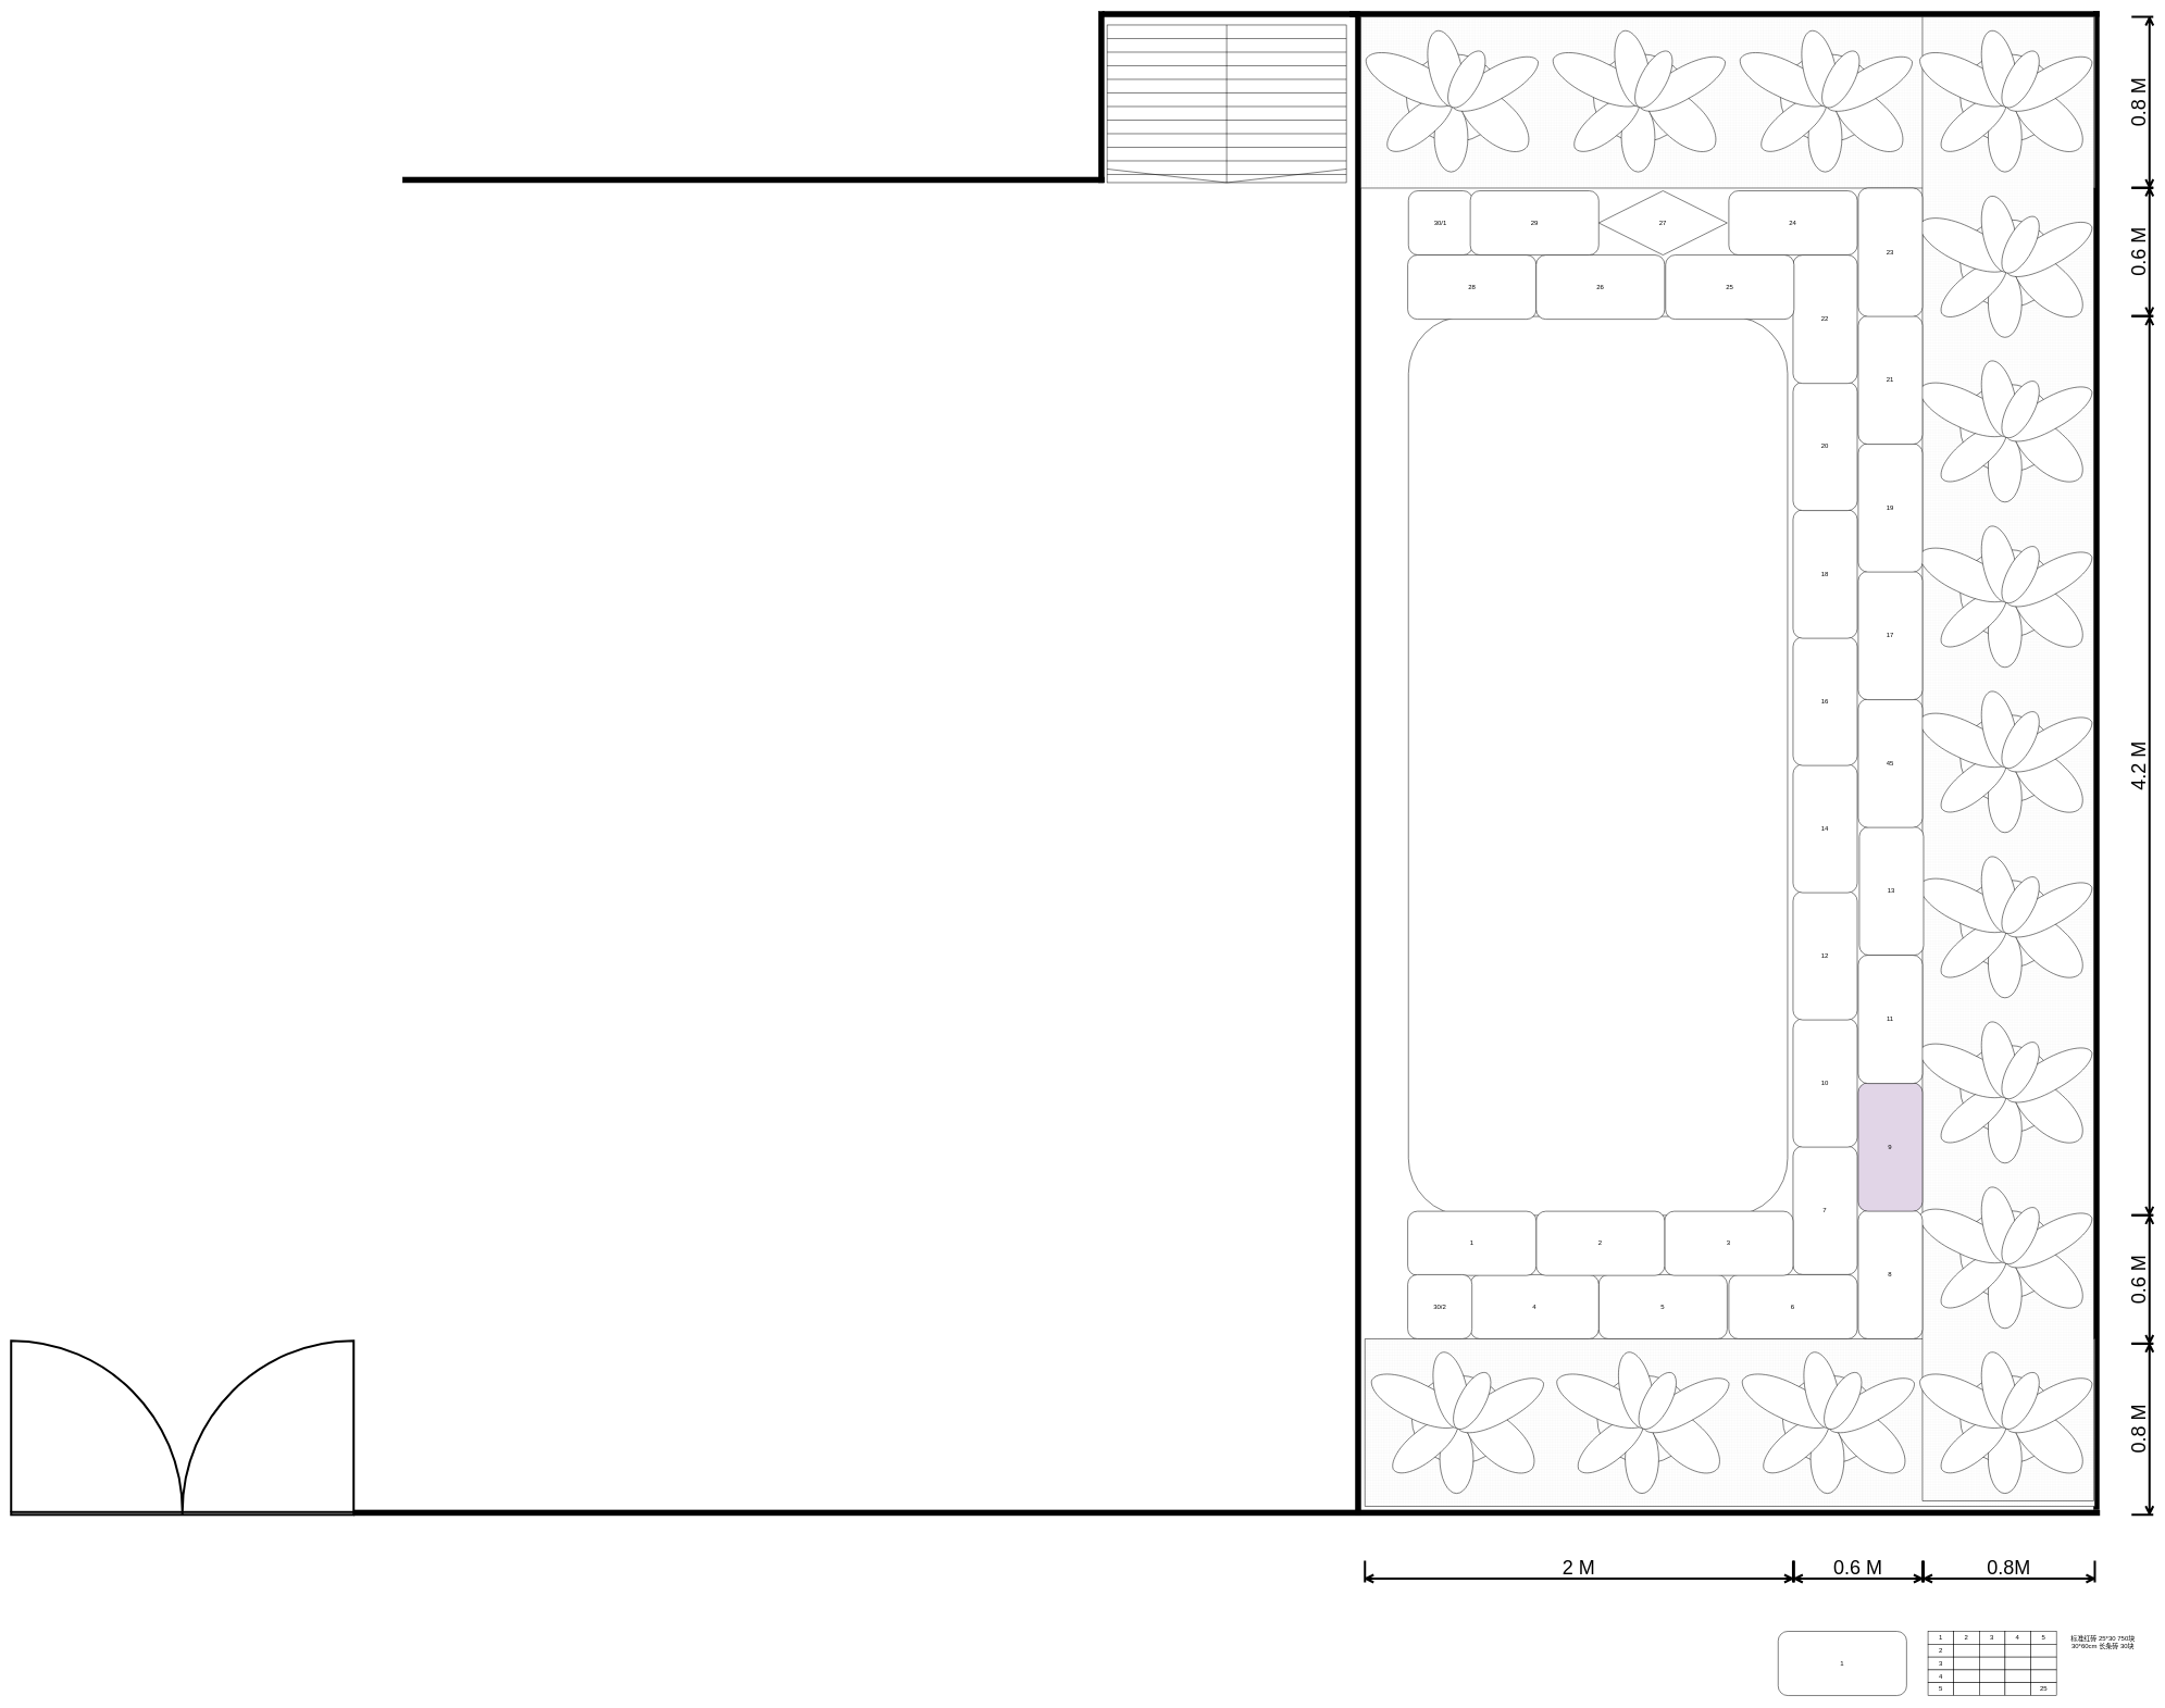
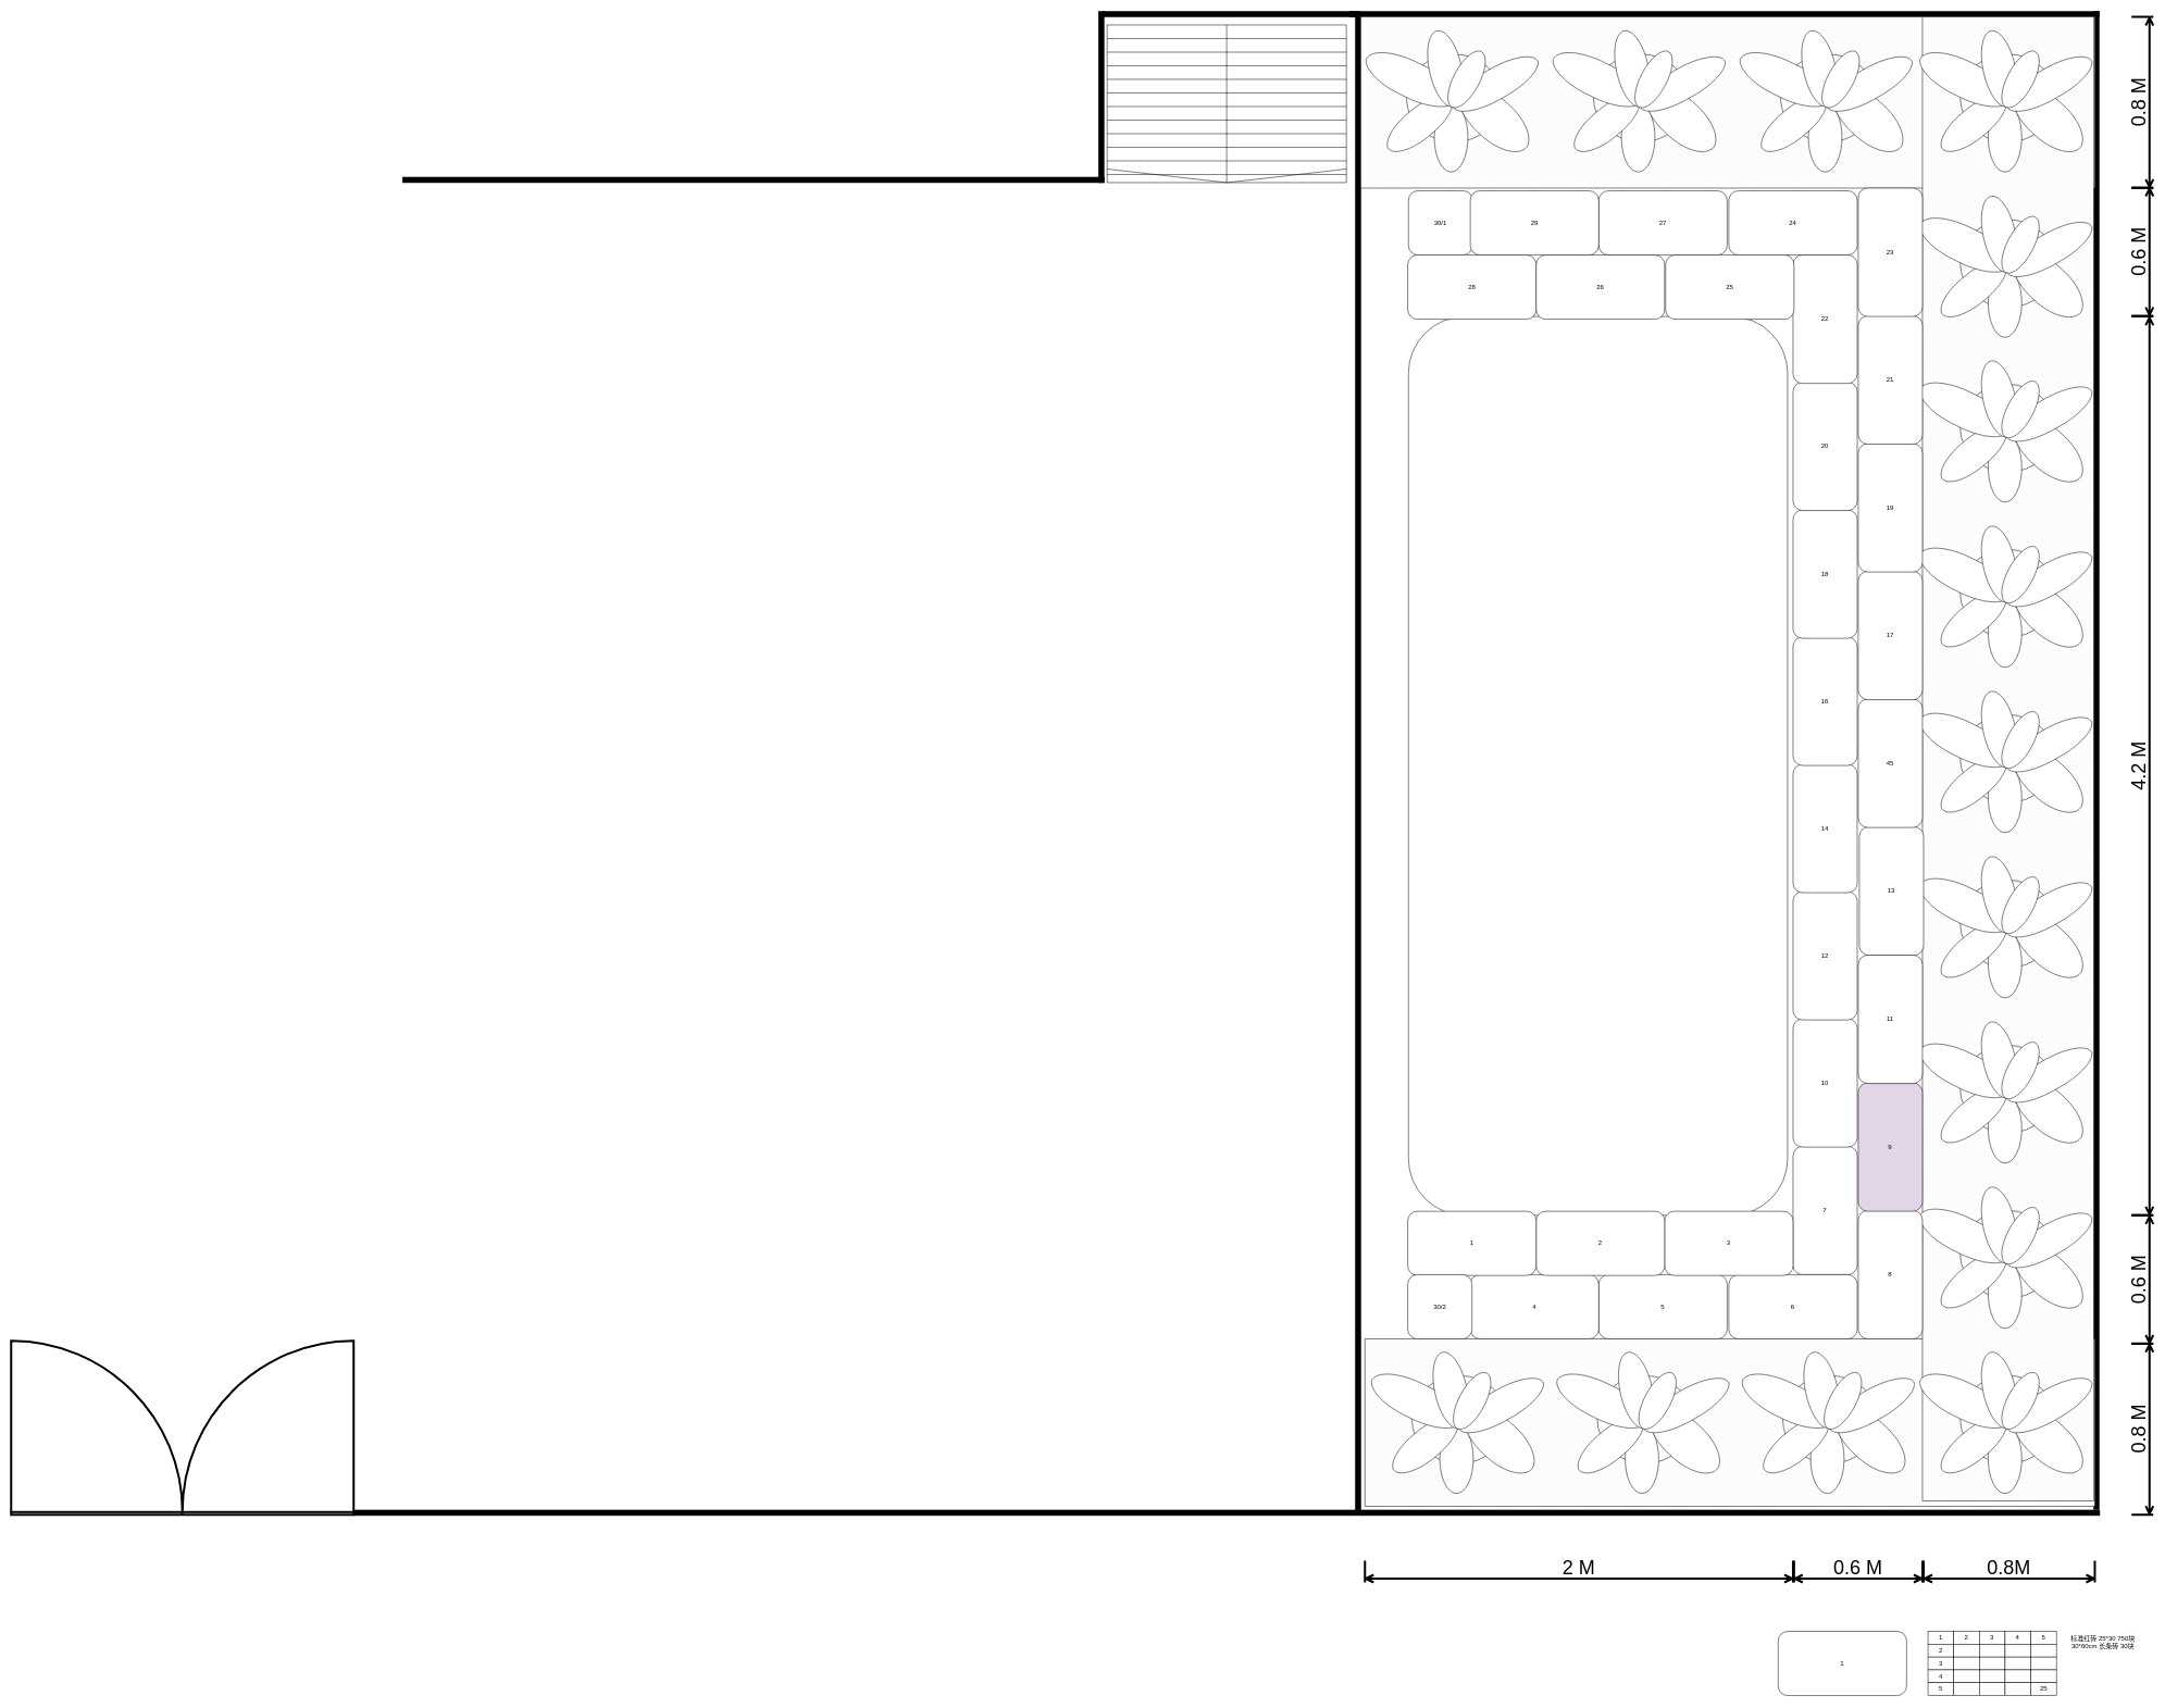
- <mxCell id="68" value="27" style="rhombus;whiteSpace=wrap;html=1;" vertex="1" parent="1"><mxGeometry x="2940" y="350" width="236.22" height="118.11" as="geometry" /></mxCell>
+ <mxCell id="68" value="27" style="rounded=1;whiteSpace=wrap;html=1;" vertex="1" parent="1"><mxGeometry x="2940" y="350" width="236.22" height="118.11" as="geometry" /></mxCell>
